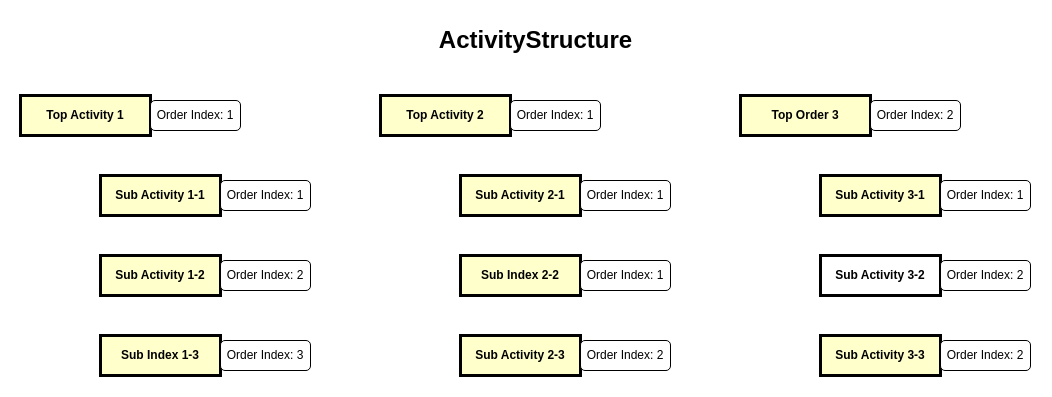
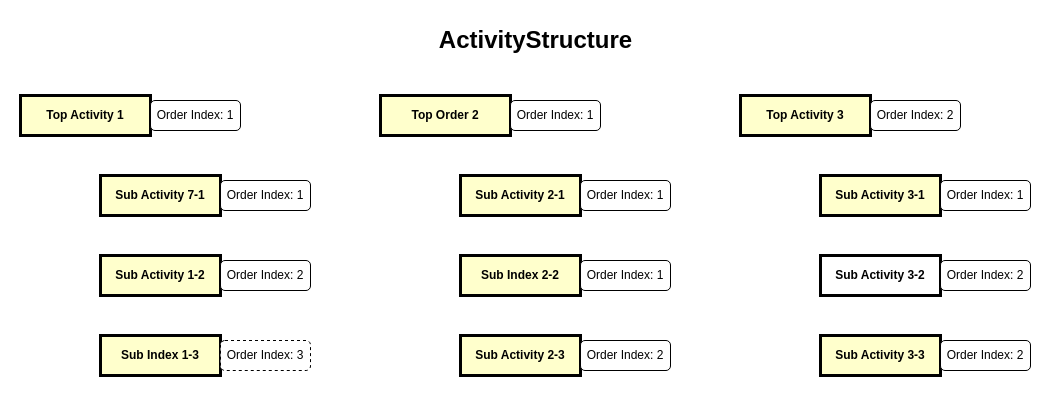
- <mxCell id="10" value="Top Activity 2" style="whiteSpace=wrap;align=center;verticalAlign=middle;fontStyle=1;strokeWidth=3;fillColor=#FFFFCC" vertex="1" parent="1"><mxGeometry x="380" y="95" width="130" height="40" as="geometry" /></mxCell>
+ <mxCell id="10" value="Top Order 2" style="whiteSpace=wrap;align=center;verticalAlign=middle;fontStyle=1;strokeWidth=3;fillColor=#FFFFCC" vertex="1" parent="1"><mxGeometry x="380" y="95" width="130" height="40" as="geometry" /></mxCell>
- <mxCell id="18" value="Top Order 3" style="whiteSpace=wrap;align=center;verticalAlign=middle;fontStyle=1;strokeWidth=3;fillColor=#FFFFCC" vertex="1" parent="1"><mxGeometry y="95" width="130" height="40" as="geometry" x="740" /></mxCell>
+ <mxCell id="18" value="Top Activity 3" style="whiteSpace=wrap;align=center;verticalAlign=middle;fontStyle=1;strokeWidth=3;fillColor=#FFFFCC" vertex="1" parent="1"><mxGeometry y="95" width="130" height="40" as="geometry" x="740" /></mxCell>
- <mxCell id="4" value="Sub Activity 1-1" style="whiteSpace=wrap;align=center;verticalAlign=middle;fontStyle=1;strokeWidth=3;fillColor=#FFFFCC" vertex="1" parent="1"><mxGeometry x="100" y="175" width="120" height="40" as="geometry" /></mxCell>
+ <mxCell id="4" value="Sub Activity 7-1" style="whiteSpace=wrap;align=center;verticalAlign=middle;fontStyle=1;strokeWidth=3;fillColor=#FFFFCC" vertex="1" parent="1"><mxGeometry x="100" y="175" width="120" height="40" as="geometry" /></mxCell>
- <mxCell id="9" value="Order Index: 3" style="rounded=1;whiteSpace=wrap;html=1;" vertex="1" parent="1"><mxGeometry x="220" y="340" width="90" height="30" as="geometry" /></mxCell>
+ <mxCell id="9" value="Order Index: 3" style="rounded=1;whiteSpace=wrap;html=1;dashed=1;" vertex="1" parent="1"><mxGeometry x="220" y="340" width="90" height="30" as="geometry" /></mxCell>
